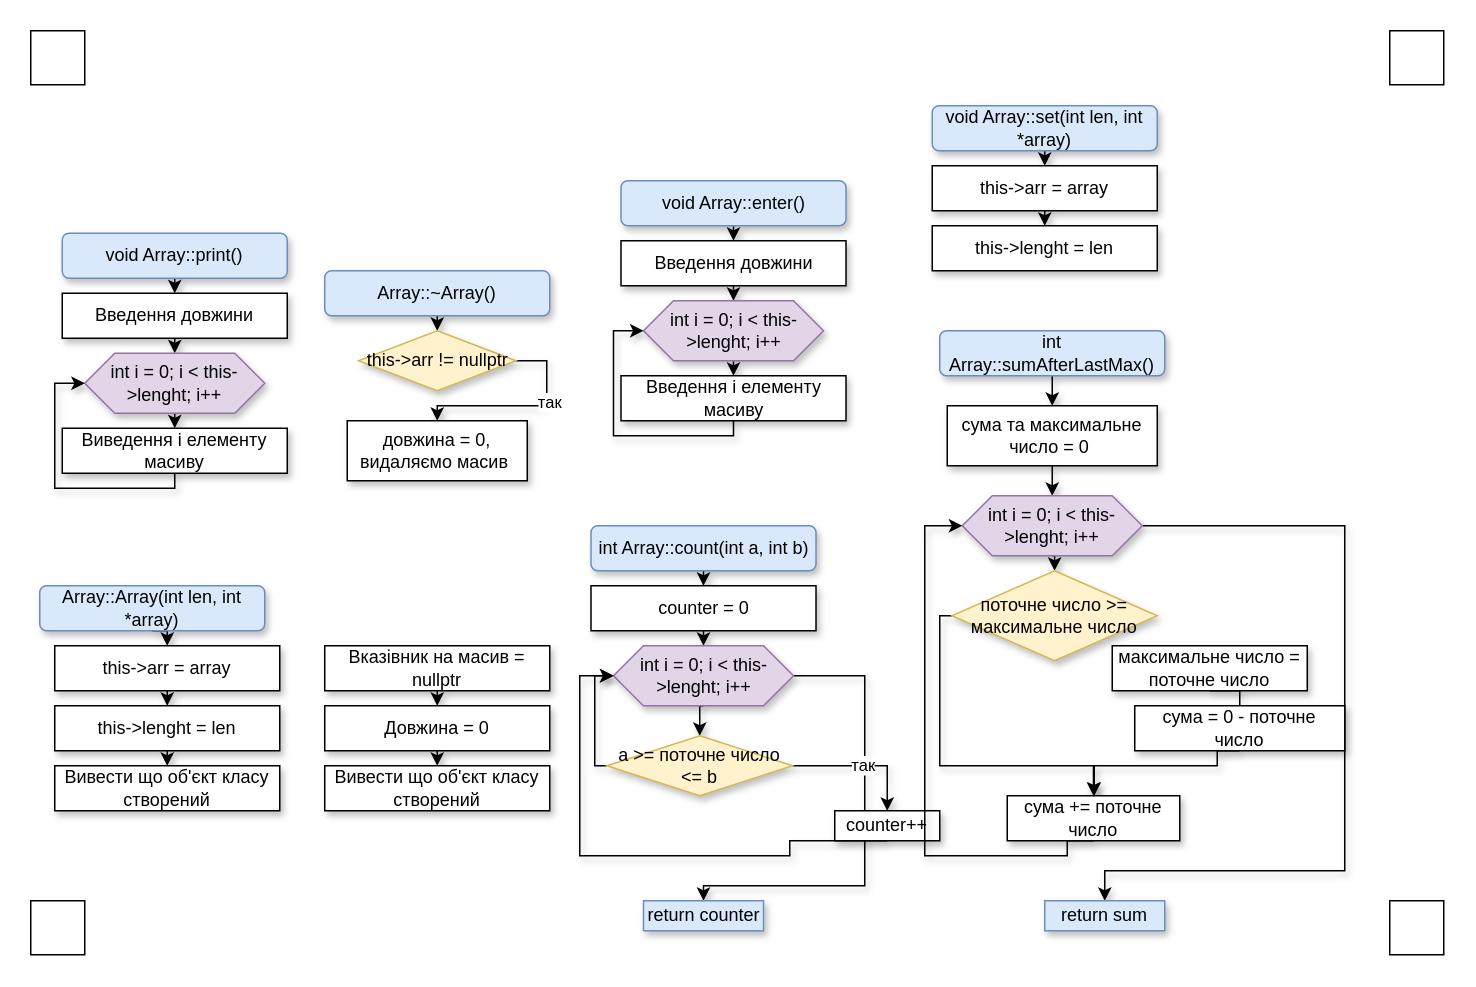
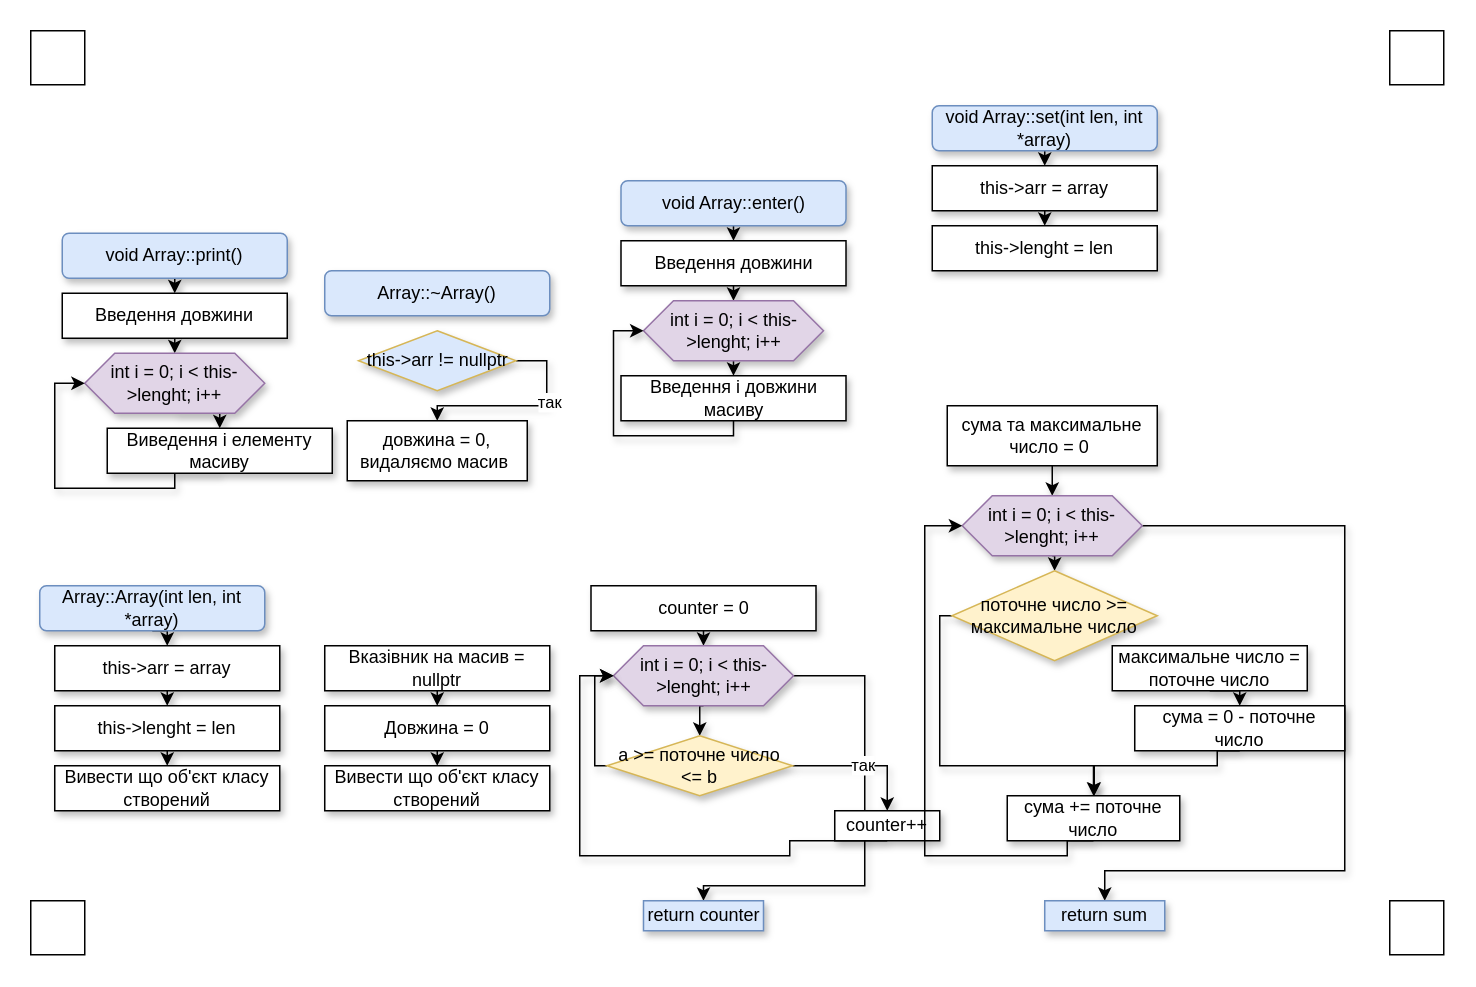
- <mxCell id="14" style="edgeStyle=orthogonalEdgeStyle;rounded=0;orthogonalLoop=1;jettySize=auto;html=1;exitX=0.5;exitY=1;exitDx=0;exitDy=0;entryX=0.5;entryY=0;entryDx=0;entryDy=0;shadow=1;" edge="1" parent="1" source="15" target="20"><mxGeometry relative="1" as="geometry"><mxPoint x="291" y="220" as="targetPoint" /></mxGeometry></mxCell>
- <mxCell id="43" value="int Array::sumAfterLastMax()" style="rounded=1;whiteSpace=wrap;html=1;fillColor=#dae8fc;strokeColor=#6c8ebf;shadow=1;" vertex="1" parent="1"><mxGeometry x="626" y="220" width="150" height="30" as="geometry" /></mxCell>
- <mxCell id="20" value="this-&amp;gt;arr != nullptr" style="rhombus;whiteSpace=wrap;html=1;fillColor=#fff2cc;strokeColor=#d6b656;shadow=1;" vertex="1" parent="1"><mxGeometry x="238.5" y="220" width="105" height="40" as="geometry" /></mxCell>
+ <mxCell id="20" value="this-&amp;gt;arr != nullptr" style="rhombus;whiteSpace=wrap;html=1;fillColor=#dae8fc;strokeColor=#d6b656;shadow=1;" vertex="1" parent="1"><mxGeometry x="238.5" y="220" width="105" height="40" as="geometry" /></mxCell>
- <mxCell id="42" style="edgeStyle=orthogonalEdgeStyle;rounded=0;orthogonalLoop=1;jettySize=auto;html=1;exitX=0.5;exitY=1;exitDx=0;exitDy=0;entryX=0.5;entryY=0;entryDx=0;entryDy=0;shadow=1;" edge="1" parent="1" source="43" target="45"><mxGeometry relative="1" as="geometry" /></mxCell>
- <mxCell id="29" value="Введення i елементу масиву" style="rounded=0;whiteSpace=wrap;html=1;shadow=1;" vertex="1" parent="1"><mxGeometry x="413.5" y="250" width="150" height="30" as="geometry" /></mxCell>
+ <mxCell id="29" value="Введення i довжини масиву" style="rounded=0;whiteSpace=wrap;html=1;shadow=1;" vertex="1" parent="1"><mxGeometry x="413.5" y="250" width="150" height="30" as="geometry" /></mxCell>
- <mxCell id="71" value="Виведення i елементу масиву" style="rounded=0;whiteSpace=wrap;html=1;shadow=1;" vertex="1" parent="1"><mxGeometry x="41" y="285" width="150" height="30" as="geometry" /></mxCell>
+ <mxCell id="71" value="Виведення i елементу масиву" style="rounded=0;whiteSpace=wrap;html=1;shadow=1;" vertex="1" parent="1"><mxGeometry x="71" y="285" width="150" height="30" as="geometry" /></mxCell>
- <mxCell id="31" value="int Array::count(int a, int b)" style="rounded=1;whiteSpace=wrap;html=1;fillColor=#dae8fc;strokeColor=#6c8ebf;shadow=1;" vertex="1" parent="1"><mxGeometry x="393.5" y="350" width="150" height="30" as="geometry" /></mxCell>
- <mxCell id="30" style="edgeStyle=orthogonalEdgeStyle;rounded=0;orthogonalLoop=1;jettySize=auto;html=1;exitX=0.5;exitY=1;exitDx=0;exitDy=0;entryX=0.5;entryY=0;entryDx=0;entryDy=0;shadow=1;" edge="1" parent="1" source="31" target="33"><mxGeometry relative="1" as="geometry" /></mxCell>
- <mxCell id="51" style="edgeStyle=orthogonalEdgeStyle;rounded=0;orthogonalLoop=1;jettySize=auto;html=1;exitX=0.5;exitY=1;exitDx=0;exitDy=0;entryX=0.5;entryY=0;entryDx=0;entryDy=0;shadow=1;endArrow=none;" edge="1" parent="1" source="52" target="54"><mxGeometry relative="1" as="geometry" /></mxCell>
+ <mxCell id="51" style="edgeStyle=orthogonalEdgeStyle;rounded=0;orthogonalLoop=1;jettySize=auto;html=1;exitX=0.5;exitY=1;exitDx=0;exitDy=0;entryX=0.5;entryY=0;entryDx=0;entryDy=0;shadow=1;" edge="1" parent="1" source="52" target="54"><mxGeometry relative="1" as="geometry" /></mxCell>
